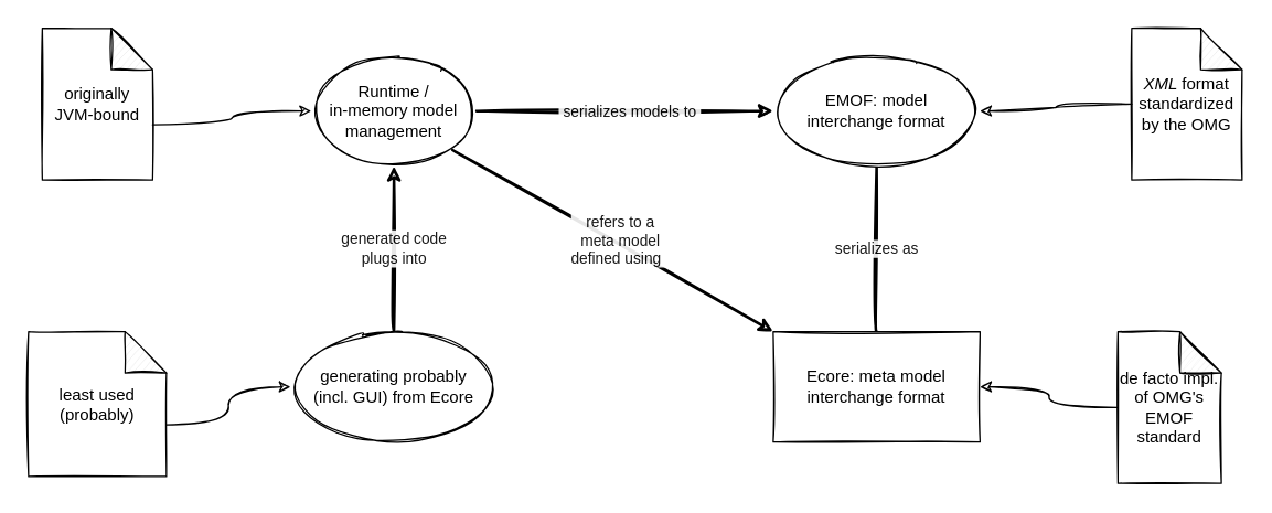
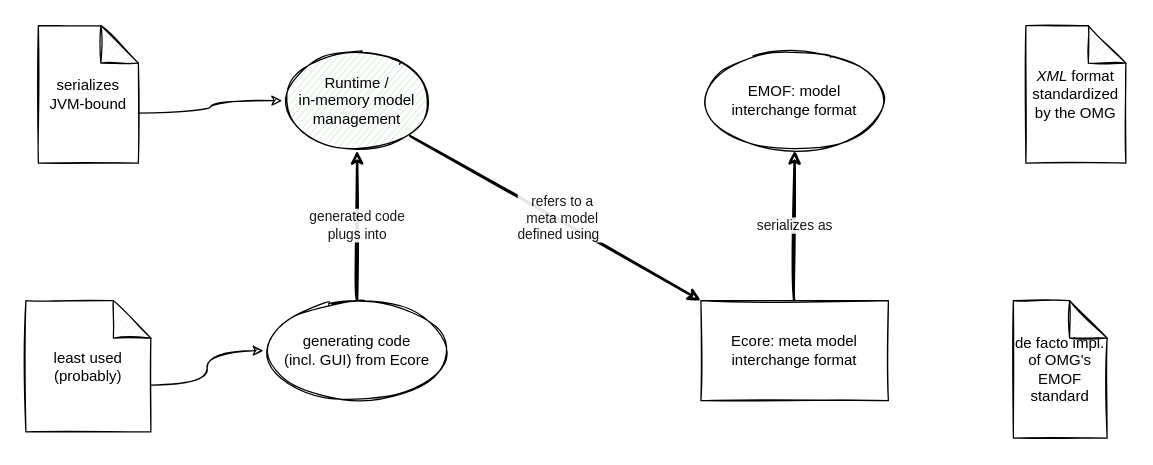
- <mxCell id="17" value="originally&lt;br&gt;JVM-bound" style="shape=note;whiteSpace=wrap;html=1;backgroundOutline=1;darkOpacity=0.05;sketch=1;fillColor=none;" parent="1" vertex="1"><mxGeometry x="30" y="20" width="80" height="110" as="geometry" /></mxCell>
+ <mxCell id="17" value="serializes&lt;br&gt;JVM-bound" style="shape=note;whiteSpace=wrap;html=1;backgroundOutline=1;darkOpacity=0.05;sketch=1;fillColor=none;" parent="1" vertex="1"><mxGeometry x="30" y="20" width="80" height="110" as="geometry" /></mxCell>
- <mxCell id="12" style="edgeStyle=orthogonalEdgeStyle;curved=1;sketch=1;orthogonalLoop=1;jettySize=auto;html=1;exitX=0;exitY=0.5;exitDx=0;exitDy=0;exitPerimeter=0;entryX=1;entryY=0.5;entryDx=0;entryDy=0;" parent="1" source="13" target="7" edge="1"><mxGeometry relative="1" as="geometry" /></mxCell>
- <mxCell id="6" value="Runtime /&lt;br&gt;in-memory model management" style="ellipse;whiteSpace=wrap;html=1;sketch=1;" parent="1" vertex="1"><mxGeometry x="225" y="40" width="120" height="80" as="geometry" /></mxCell>
+ <mxCell id="6" value="Runtime /&lt;br&gt;in-memory model management" style="ellipse;whiteSpace=wrap;html=1;sketch=1;fillColor=#d5e8d4;" parent="1" vertex="1"><mxGeometry x="225" y="40" width="120" height="80" as="geometry" /></mxCell>
- <mxCell id="4" style="edgeStyle=orthogonalEdgeStyle;rounded=0;orthogonalLoop=1;jettySize=auto;html=1;exitX=1;exitY=0.5;exitDx=0;exitDy=0;entryX=0;entryY=0.5;entryDx=0;entryDy=0;sketch=1;strokeWidth=2;" parent="1" source="6" target="7" edge="1"><mxGeometry relative="1" as="geometry" /></mxCell>
- <mxCell id="5" value="&amp;nbsp;serializes models to&amp;nbsp;" style="edgeLabel;html=1;align=center;verticalAlign=middle;resizable=0;points=[];textOpacity=90;" parent="4" vertex="1" connectable="0"><mxGeometry x="0.027" y="-2" relative="1" as="geometry"><mxPoint y="-2" as="offset" /></mxGeometry></mxCell>
- <mxCell id="2" value="serializes as" style="edgeStyle=orthogonalEdgeStyle;curved=1;sketch=1;orthogonalLoop=1;jettySize=auto;html=1;exitX=0.5;exitY=0;exitDx=0;exitDy=0;entryX=0.5;entryY=1;entryDx=0;entryDy=0;strokeWidth=2;textOpacity=90;endArrow=none;" parent="1" source="3" target="7" edge="1"><mxGeometry relative="1" as="geometry" /></mxCell>
+ <mxCell id="2" value="serializes as" style="edgeStyle=orthogonalEdgeStyle;curved=1;sketch=1;orthogonalLoop=1;jettySize=auto;html=1;exitX=0.5;exitY=0;exitDx=0;exitDy=0;entryX=0.5;entryY=1;entryDx=0;entryDy=0;strokeWidth=2;textOpacity=90;" parent="1" source="3" target="7" edge="1"><mxGeometry relative="1" as="geometry" /></mxCell>
- <mxCell id="9" value="generating probably&lt;br&gt;(incl. GUI) from Ecore" style="ellipse;whiteSpace=wrap;html=1;sketch=1;" parent="1" vertex="1"><mxGeometry x="210" y="240" width="150" height="80" as="geometry" /></mxCell>
+ <mxCell id="9" value="generating code&lt;br&gt;(incl. GUI) from Ecore" style="ellipse;whiteSpace=wrap;html=1;sketch=1;" parent="1" vertex="1"><mxGeometry x="210" y="240" width="150" height="80" as="geometry" /></mxCell>
- <mxCell id="14" style="edgeStyle=orthogonalEdgeStyle;curved=1;sketch=1;orthogonalLoop=1;jettySize=auto;html=1;exitX=0;exitY=0.5;exitDx=0;exitDy=0;exitPerimeter=0;entryX=1;entryY=0.5;entryDx=0;entryDy=0;strokeWidth=1;" parent="1" source="15" target="3" edge="1"><mxGeometry relative="1" as="geometry" /></mxCell>
